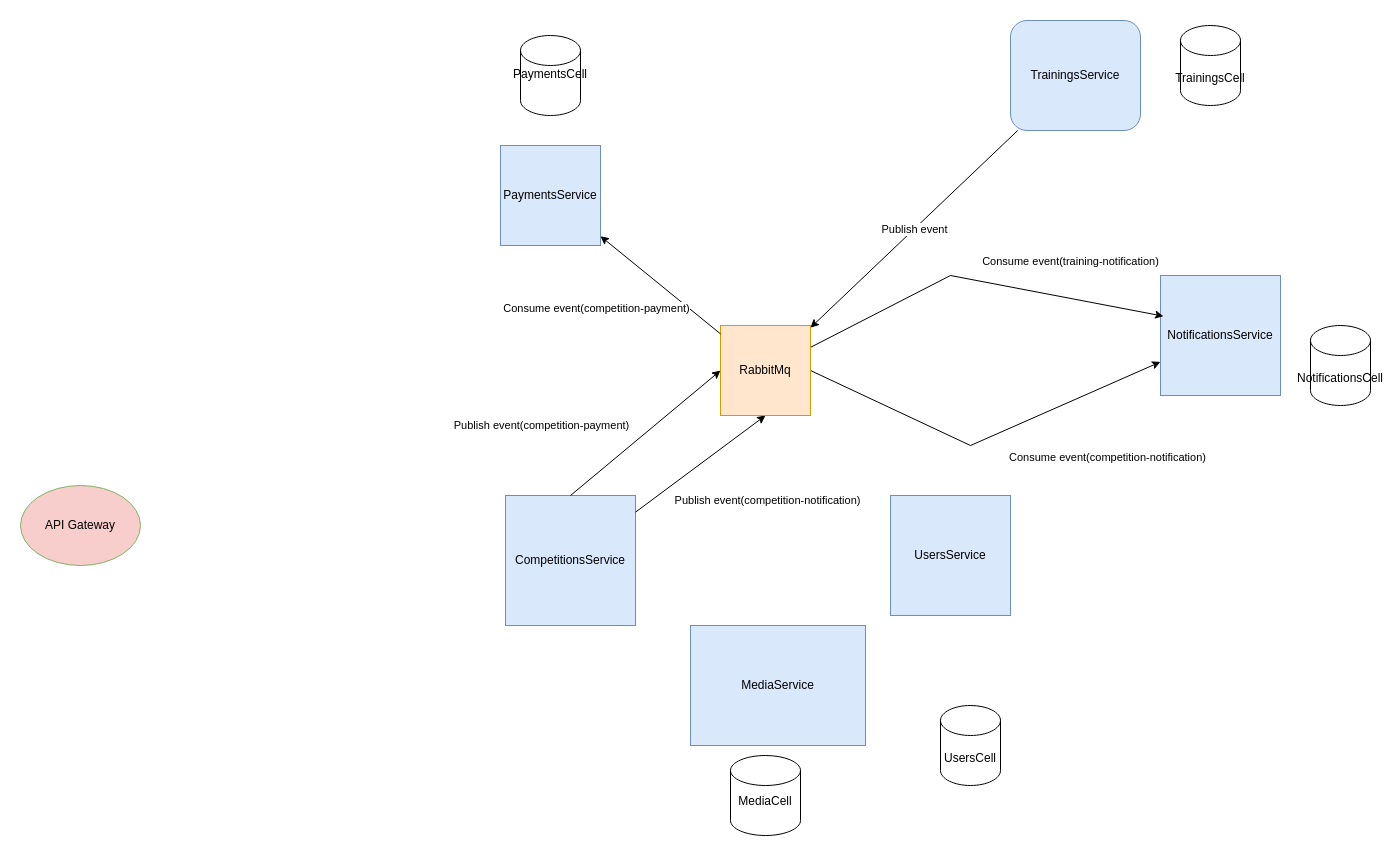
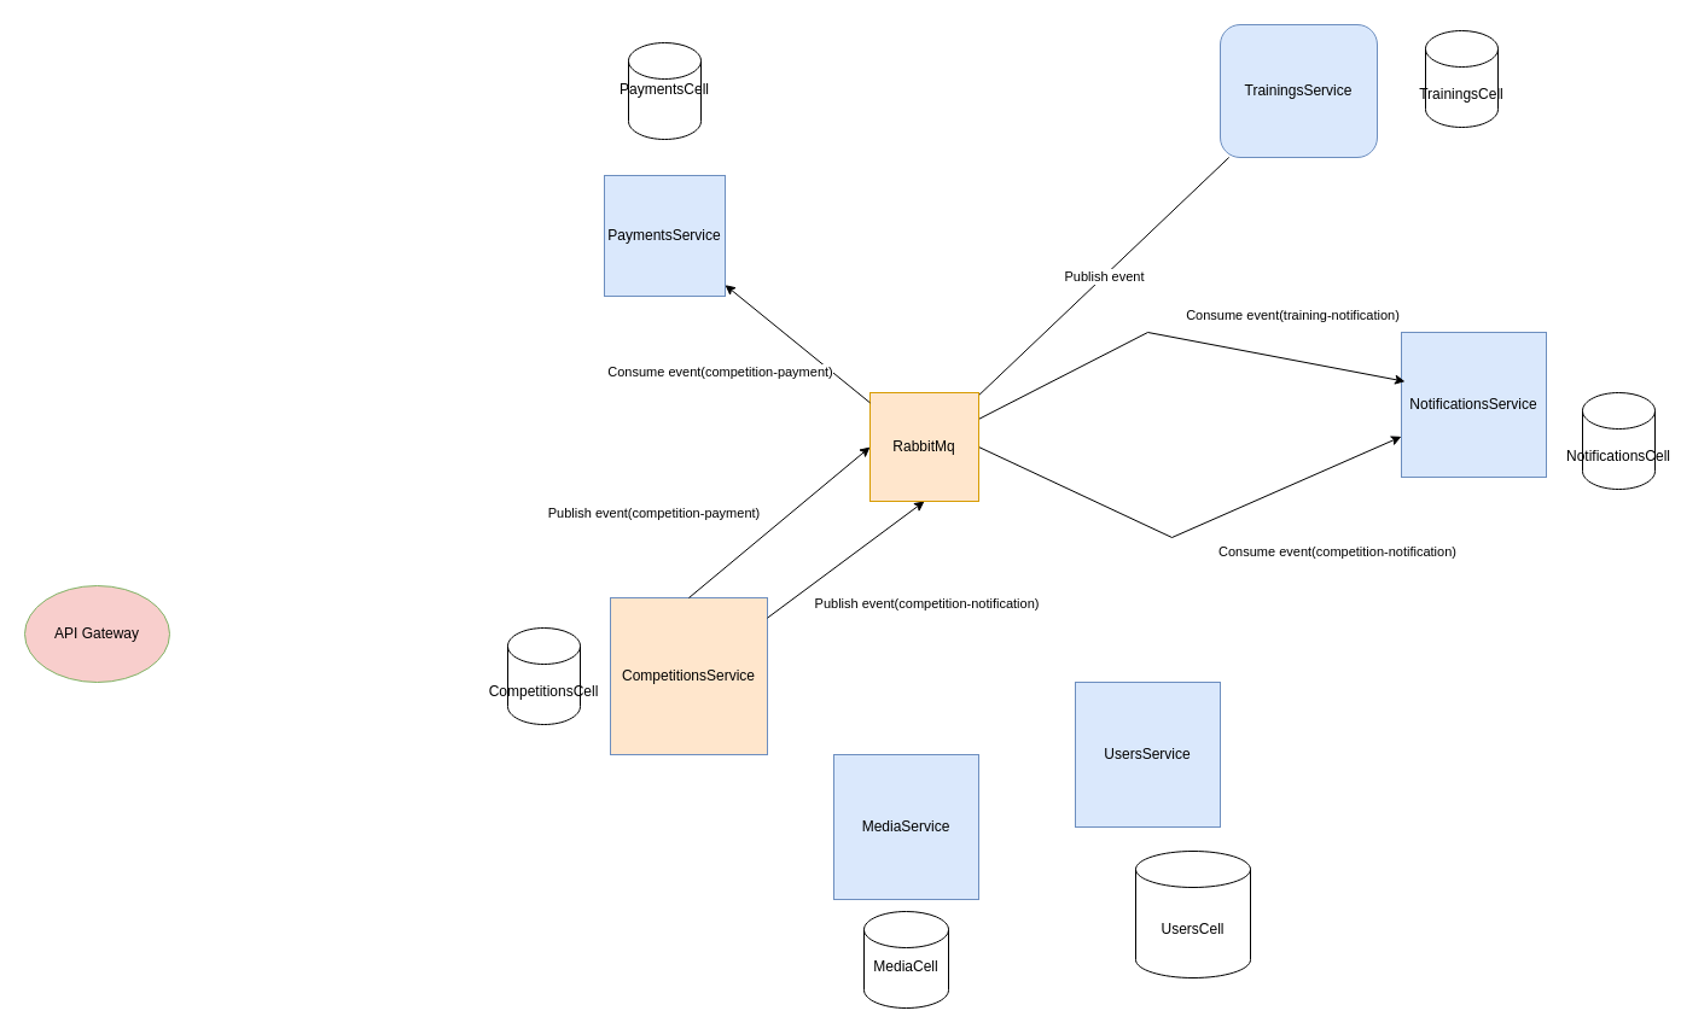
- <mxCell id="15" value="" style="endArrow=classic;html=1;rounded=0;" parent="1" source="2" target="19" edge="1"><mxGeometry relative="1" as="geometry"><mxPoint x="790" y="425" as="sourcePoint" /><mxPoint x="1104" y="295" as="targetPoint" /></mxGeometry></mxCell>
+ <mxCell id="15" value="" style="endArrow=none;html=1;rounded=0;" parent="1" source="2" target="19" edge="1"><mxGeometry relative="1" as="geometry"><mxPoint x="790" y="425" as="sourcePoint" /><mxPoint x="1104" y="295" as="targetPoint" /></mxGeometry></mxCell>
- <mxCell id="27" value="UsersService" style="whiteSpace=wrap;html=1;aspect=fixed;fillColor=#dae8fc;strokeColor=#6c8ebf;" vertex="1" parent="1"><mxGeometry x="890" y="495" width="120" height="120" as="geometry" /></mxCell>
+ <mxCell id="27" value="UsersService" style="whiteSpace=wrap;html=1;aspect=fixed;fillColor=#dae8fc;strokeColor=#6c8ebf;" vertex="1" parent="1"><mxGeometry x="890" y="565" width="120" height="120" as="geometry" /></mxCell>
+ <mxCell id="4" value="CompetitionsCell" style="shape=cylinder3;whiteSpace=wrap;html=1;boundedLbl=1;backgroundOutline=1;size=15;" parent="1" vertex="1"><mxGeometry x="420" y="520" width="60" height="80" as="geometry" /></mxCell>
- <mxCell id="3" value="CompetitionsService" style="whiteSpace=wrap;html=1;aspect=fixed;fillColor=#dae8fc;strokeColor=#6c8ebf;" parent="1" vertex="1"><mxGeometry x="505" y="495" width="130" height="130" as="geometry" /></mxCell>
+ <mxCell id="3" value="CompetitionsService" style="whiteSpace=wrap;html=1;aspect=fixed;fillColor=#ffe6cc;strokeColor=#6c8ebf;" parent="1" vertex="1"><mxGeometry x="505" y="495" width="130" height="130" as="geometry" /></mxCell>
- <mxCell id="26" value="MediaService" style="whiteSpace=wrap;html=1;aspect=fixed;fillColor=#dae8fc;strokeColor=#6c8ebf;" vertex="1" parent="1"><mxGeometry x="690" y="625" width="175" height="120" as="geometry" /></mxCell>
+ <mxCell id="26" value="MediaService" style="whiteSpace=wrap;html=1;aspect=fixed;fillColor=#dae8fc;strokeColor=#6c8ebf;" vertex="1" parent="1"><mxGeometry y="625" width="120" height="120" as="geometry" x="690" /></mxCell>
- <mxCell id="6" value="UsersCell" style="shape=cylinder3;whiteSpace=wrap;html=1;boundedLbl=1;backgroundOutline=1;size=15;" parent="1" vertex="1"><mxGeometry x="940" y="705" width="60" height="80" as="geometry" /></mxCell>
+ <mxCell id="6" value="UsersCell" style="shape=cylinder3;whiteSpace=wrap;html=1;boundedLbl=1;backgroundOutline=1;size=15;" parent="1" vertex="1"><mxGeometry x="940" y="705" width="95" height="105" as="geometry" /></mxCell>
- <mxCell id="10" value="MediaCell&lt;div&gt;&lt;br&gt;&lt;/div&gt;" style="shape=cylinder3;whiteSpace=wrap;html=1;boundedLbl=1;backgroundOutline=1;size=15;" parent="1" vertex="1"><mxGeometry x="730" y="755" width="70" height="80" as="geometry" /></mxCell>
+ <mxCell id="10" value="MediaCell&lt;div&gt;&lt;br&gt;&lt;/div&gt;" style="shape=cylinder3;whiteSpace=wrap;html=1;boundedLbl=1;backgroundOutline=1;size=15;" parent="1" vertex="1"><mxGeometry x="715" y="755" width="70" height="80" as="geometry" /></mxCell>
